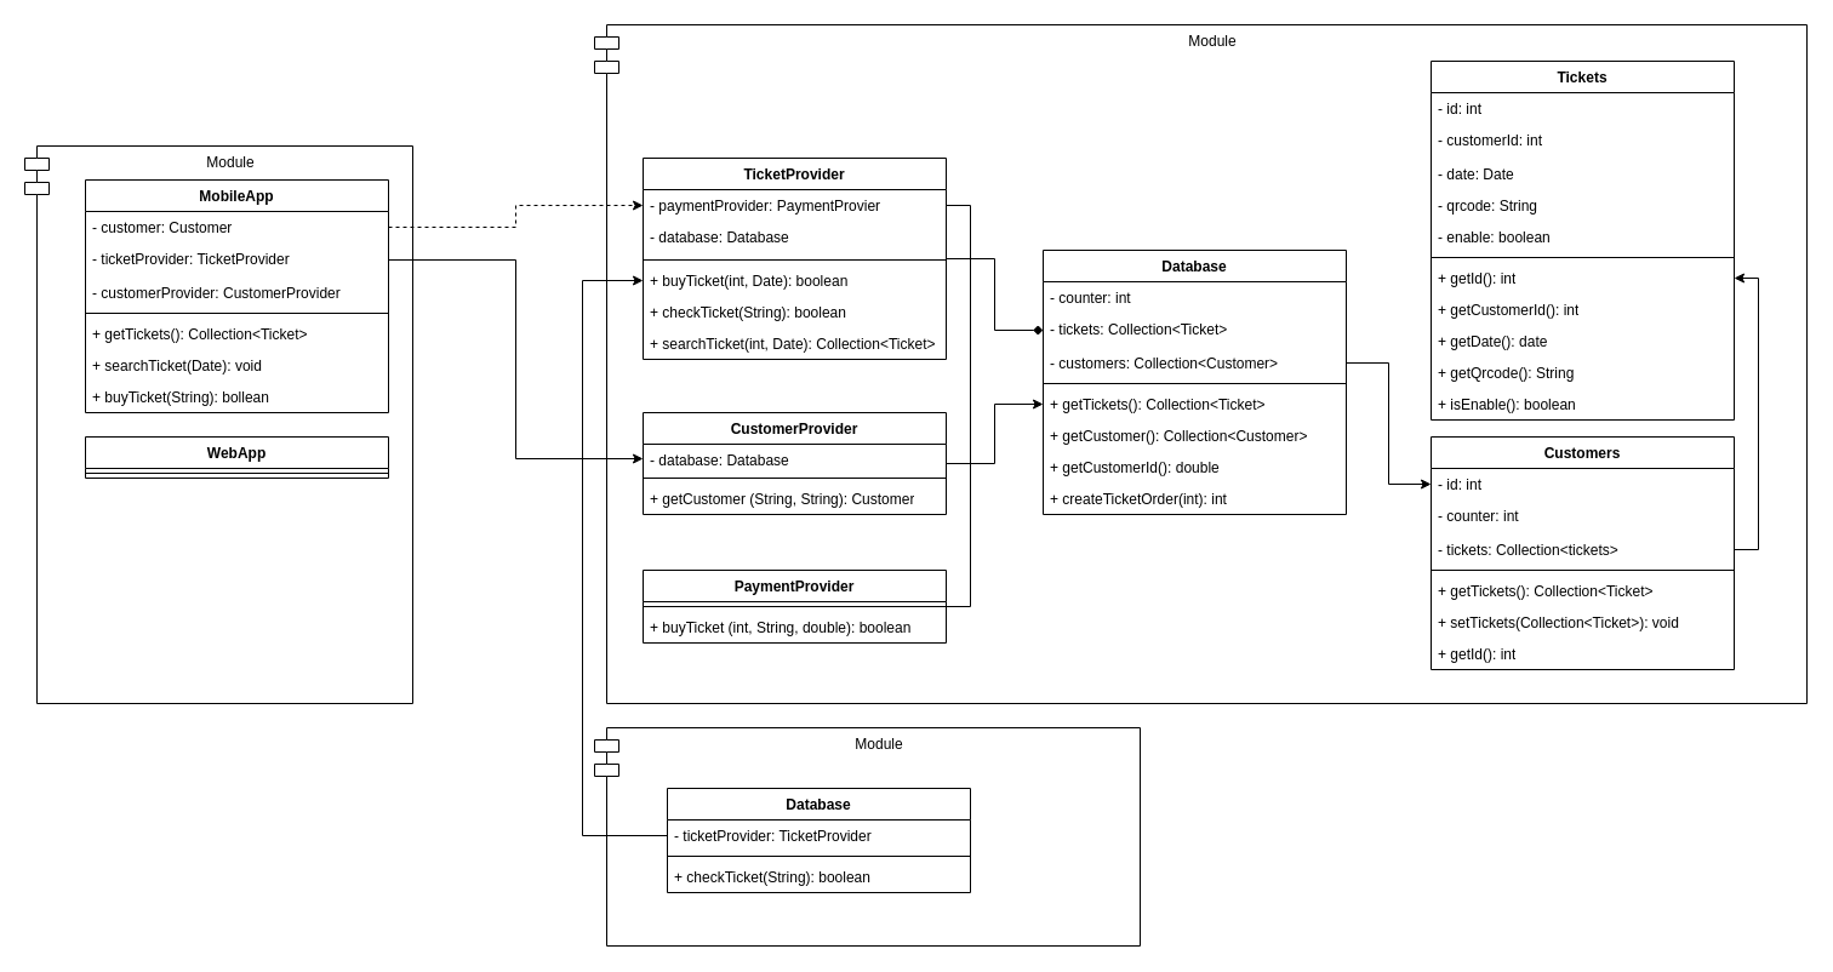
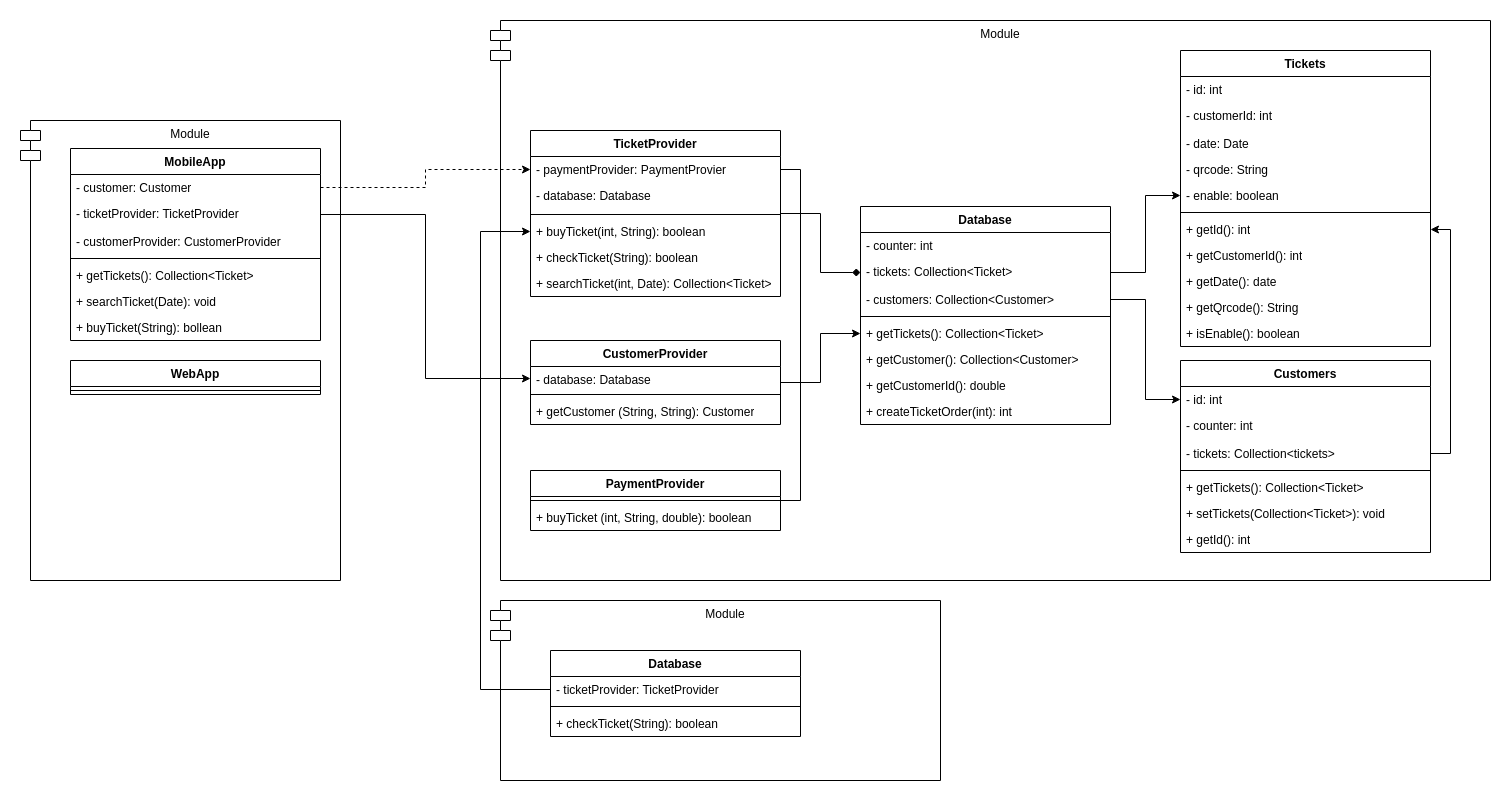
- <mxCell id="8" value="+ buyTicket(int, Date): boolean" style="text;strokeColor=none;fillColor=none;align=left;verticalAlign=top;spacingLeft=4;spacingRight=4;overflow=hidden;rotatable=0;points=[[0,0.5],[1,0.5]];portConstraint=eastwest;whiteSpace=wrap;html=1;" vertex="1" parent="4"><mxGeometry y="88" width="250" height="26" as="geometry" /></mxCell>
+ <mxCell id="8" value="+ buyTicket(int, String): boolean" style="text;strokeColor=none;fillColor=none;align=left;verticalAlign=top;spacingLeft=4;spacingRight=4;overflow=hidden;rotatable=0;points=[[0,0.5],[1,0.5]];portConstraint=eastwest;whiteSpace=wrap;html=1;" vertex="1" parent="4"><mxGeometry y="88" width="250" height="26" as="geometry" /></mxCell>
+ <mxCell id="67" style="edgeStyle=orthogonalEdgeStyle;rounded=0;orthogonalLoop=1;jettySize=auto;html=1;exitX=1;exitY=0.5;exitDx=0;exitDy=0;entryX=0;entryY=0.5;entryDx=0;entryDy=0;" edge="1" parent="1" source="21" target="51"><mxGeometry relative="1" as="geometry" /></mxCell>
